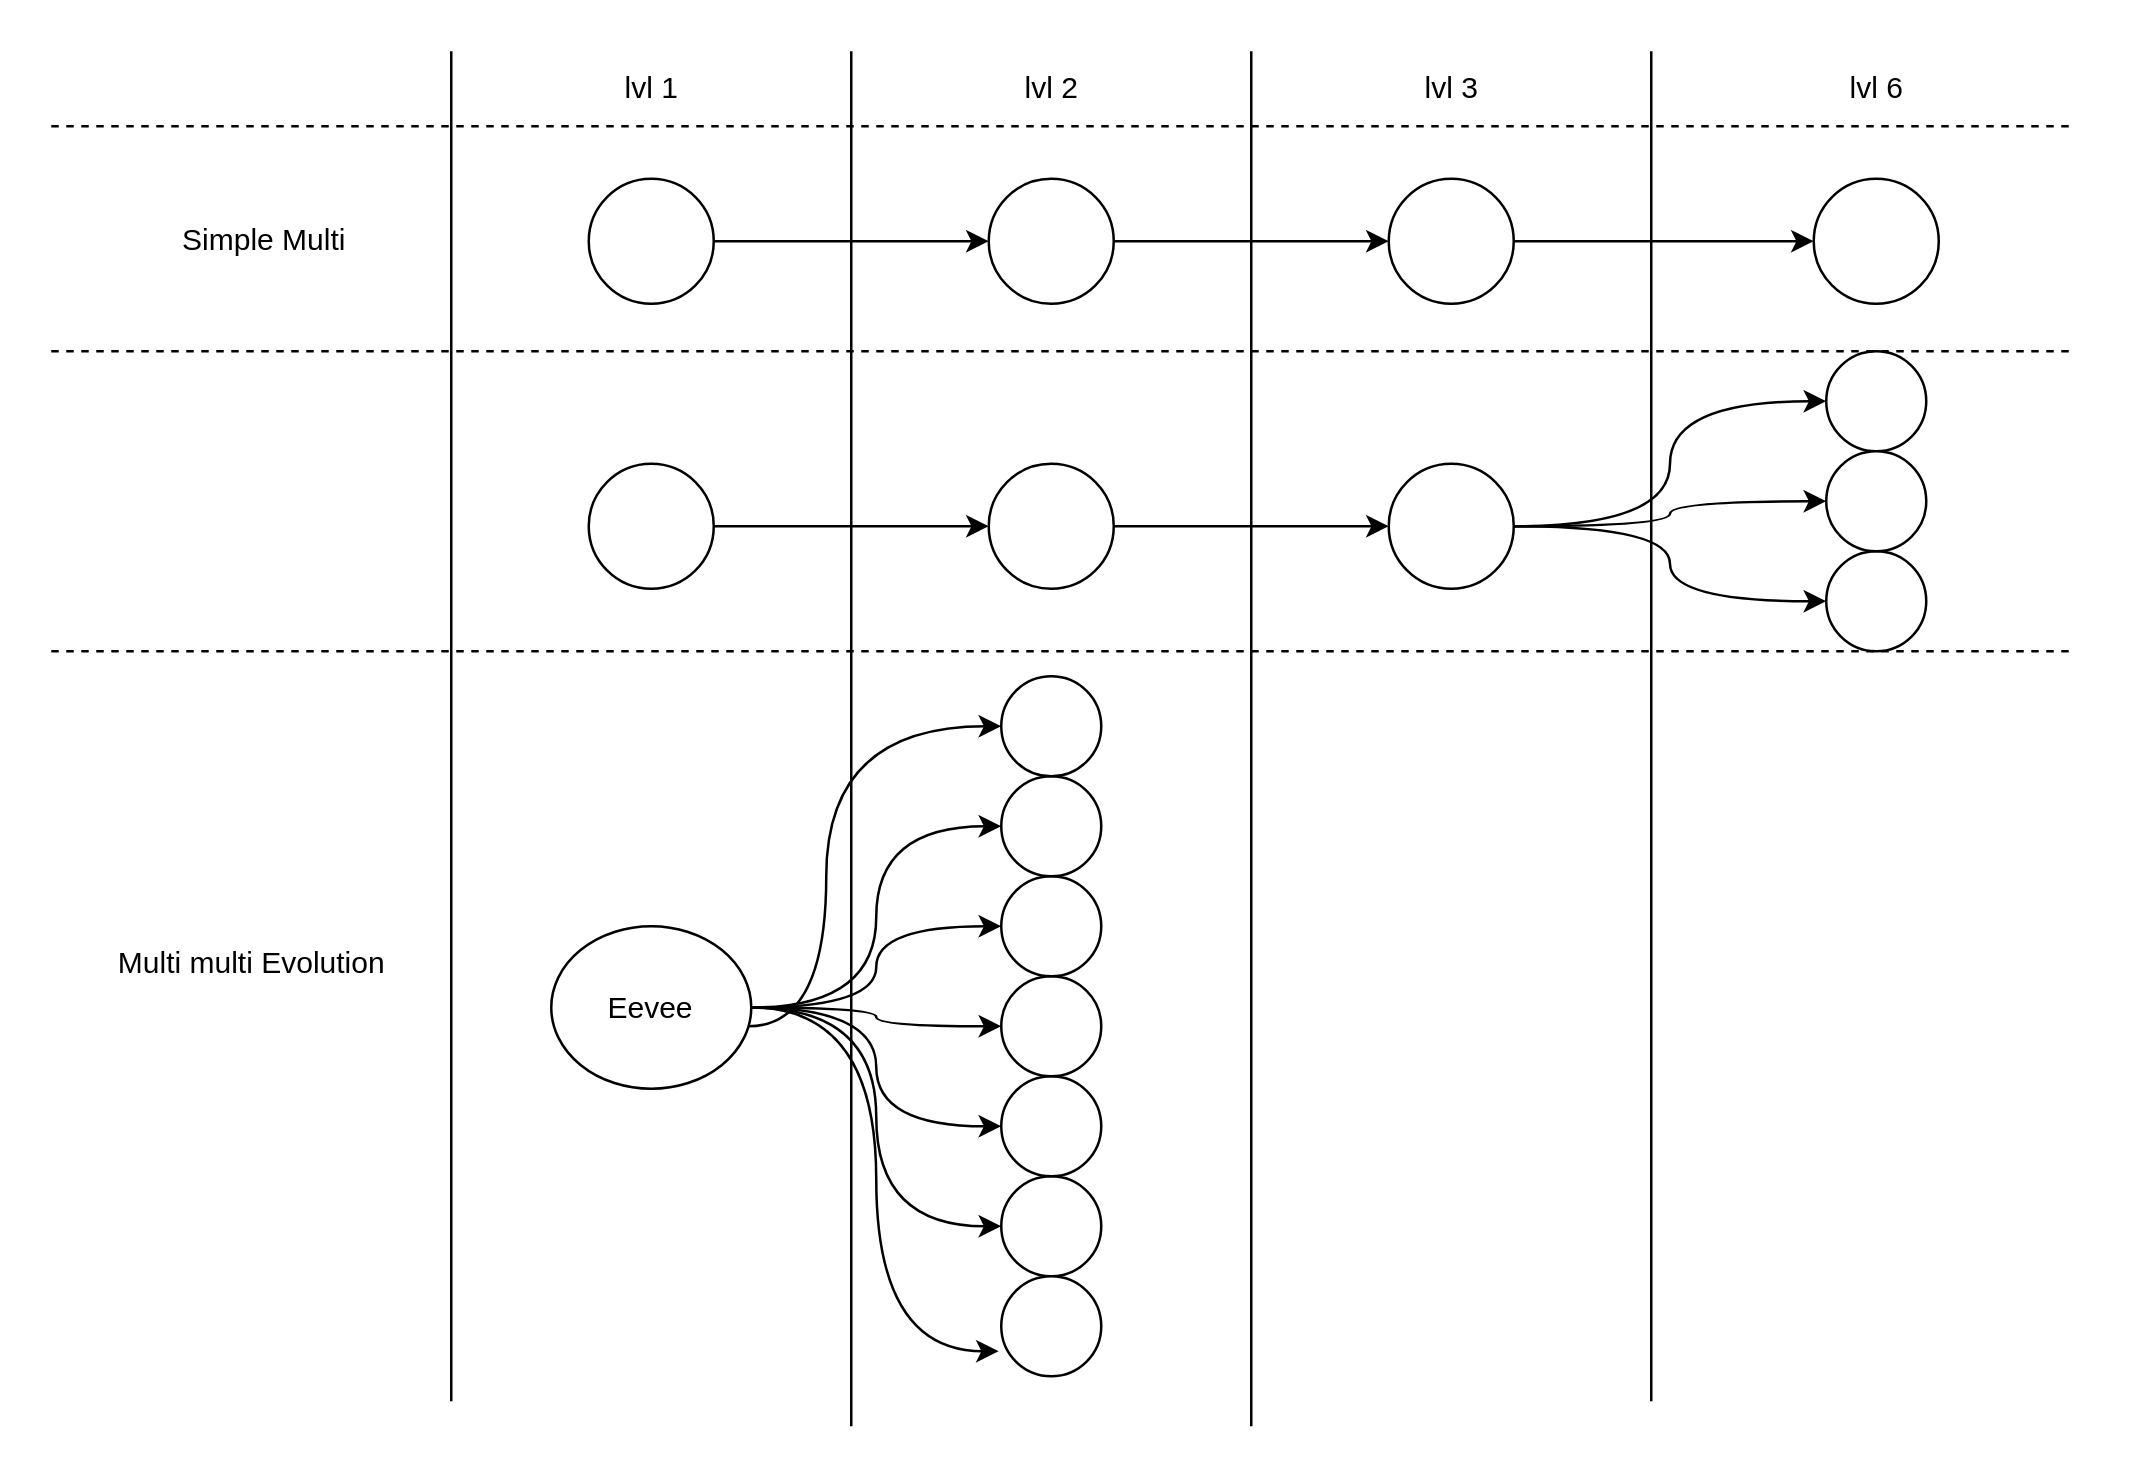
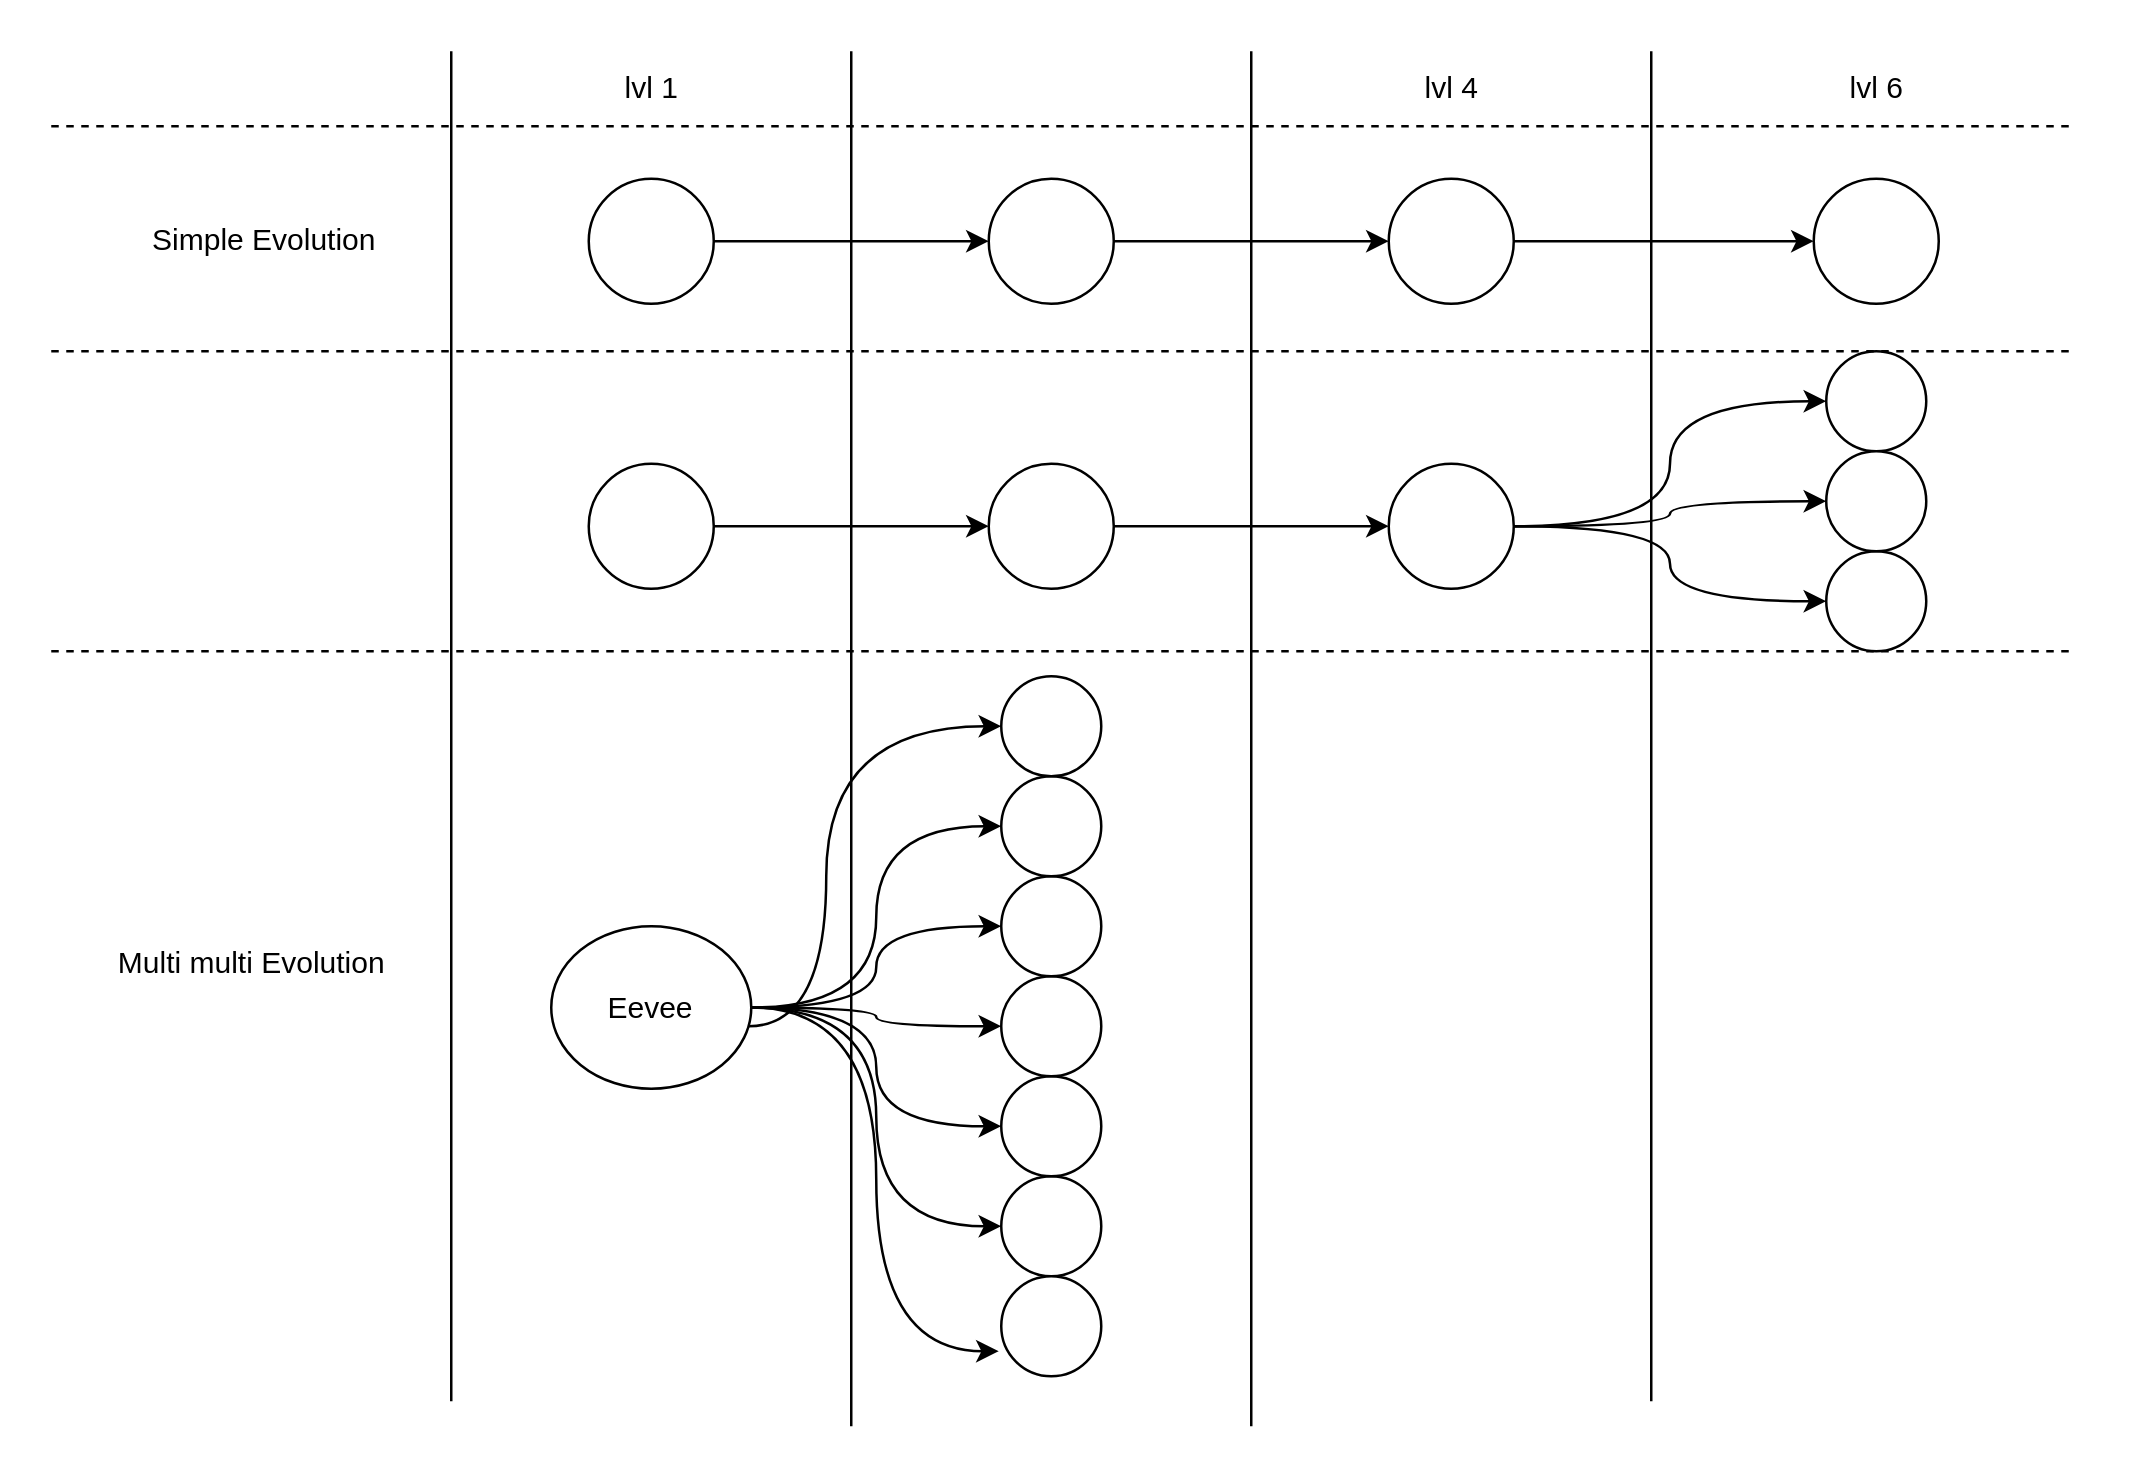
- <mxCell id="8" value="lvl 2" style="text;html=1;align=center;verticalAlign=middle;resizable=0;points=[];autosize=1;strokeColor=none;fillColor=none;" vertex="1" parent="1"><mxGeometry x="400" y="20" width="40" height="30" as="geometry" /></mxCell>
- <mxCell id="7" value="lvl 3" style="text;html=1;align=center;verticalAlign=middle;resizable=0;points=[];autosize=1;strokeColor=none;fillColor=none;" vertex="1" parent="1"><mxGeometry x="560" y="20" width="40" height="30" as="geometry" /></mxCell>
+ <mxCell id="7" value="lvl 4" style="text;html=1;align=center;verticalAlign=middle;resizable=0;points=[];autosize=1;strokeColor=none;fillColor=none;" vertex="1" parent="1"><mxGeometry x="560" y="20" width="40" height="30" as="geometry" /></mxCell>
- <mxCell id="12" value="Simple Multi" style="text;html=1;align=center;verticalAlign=middle;resizable=0;points=[];autosize=1;strokeColor=none;fillColor=none;" vertex="1" parent="1"><mxGeometry x="50" y="81" width="110" height="30" as="geometry" /></mxCell>
+ <mxCell id="12" value="Simple Evolution" style="text;html=1;align=center;verticalAlign=middle;resizable=0;points=[];autosize=1;strokeColor=none;fillColor=none;" vertex="1" parent="1"><mxGeometry x="50" y="81" width="110" height="30" as="geometry" /></mxCell>
